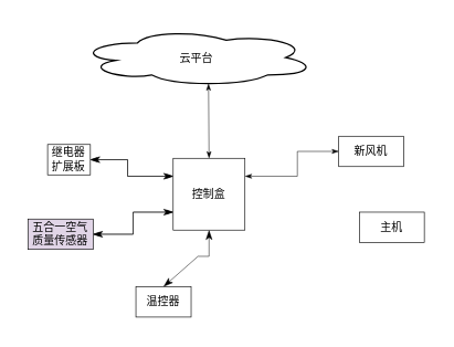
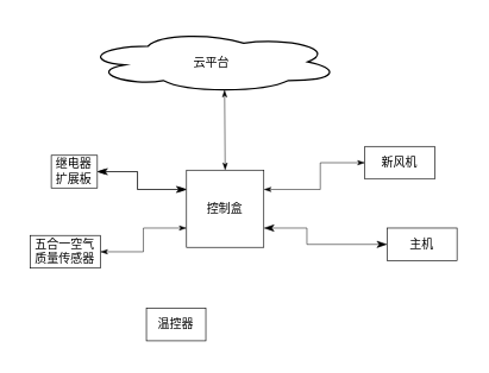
+ <mxCell id="11" value="" style="endArrow=classicThin;html=1;rounded=0;fontSize=8;entryX=0;entryY=0.5;entryDx=0;entryDy=0;exitX=1;exitY=0.75;exitDx=0;exitDy=0;startArrow=classicThin;startFill=1;endFill=1;strokeWidth=0.4;endSize=6;startSize=6;" edge="1" parent="1" source="2" target="6"><mxGeometry width="50" height="50" relative="1" as="geometry"><mxPoint x="189" y="163" as="sourcePoint" /><mxPoint x="238" y="184" as="targetPoint" /><Array as="points"><mxPoint x="206" y="153" /><mxPoint x="206" y="164" /></Array></mxGeometry></mxCell>
- <mxCell id="7" value="五合一空气质量传感器" style="rounded=0;whiteSpace=wrap;html=1;strokeWidth=0.5;fontSize=8;fillColor=#e1d5e7;" vertex="1" parent="1"><mxGeometry x="20" y="158" width="47" height="22" as="geometry" /></mxCell>
+ <mxCell id="7" value="五合一空气质量传感器" style="rounded=0;whiteSpace=wrap;html=1;strokeWidth=0.5;fontSize=8;" vertex="1" parent="1"><mxGeometry x="20" y="158" width="47" height="22" as="geometry" /></mxCell>
- <mxCell id="9" value="" style="endArrow=classicThin;html=1;rounded=0;fontSize=8;exitX=1;exitY=0.5;exitDx=0;exitDy=0;entryX=0;entryY=0.75;entryDx=0;entryDy=0;startArrow=classicThin;startFill=1;endFill=1;strokeWidth=0.4;" edge="1" parent="1" source="7" target="2"><mxGeometry width="50" height="50" relative="1" as="geometry"><mxPoint x="94" y="166.75" as="sourcePoint" /><mxPoint x="139" y="181" as="targetPoint" /><Array as="points"><mxPoint x="96" y="169" /><mxPoint x="96" y="153" /></Array></mxGeometry></mxCell>
- <mxCell id="10" value="" style="endArrow=classicThin;html=1;rounded=0;fontSize=8;exitX=0.5;exitY=0;exitDx=0;exitDy=0;entryX=0.5;entryY=1;entryDx=0;entryDy=0;startArrow=classicThin;startFill=1;endFill=1;strokeWidth=0.4;endSize=6;startSize=6;sourcePerimeterSpacing=0;" edge="1" parent="1" source="3" target="2"><mxGeometry width="50" height="50" relative="1" as="geometry"><mxPoint x="161" y="198.25" as="sourcePoint" /><mxPoint x="203" y="188" as="targetPoint" /><Array as="points"><mxPoint x="143" y="185" /><mxPoint x="151" y="185" /></Array></mxGeometry></mxCell>
